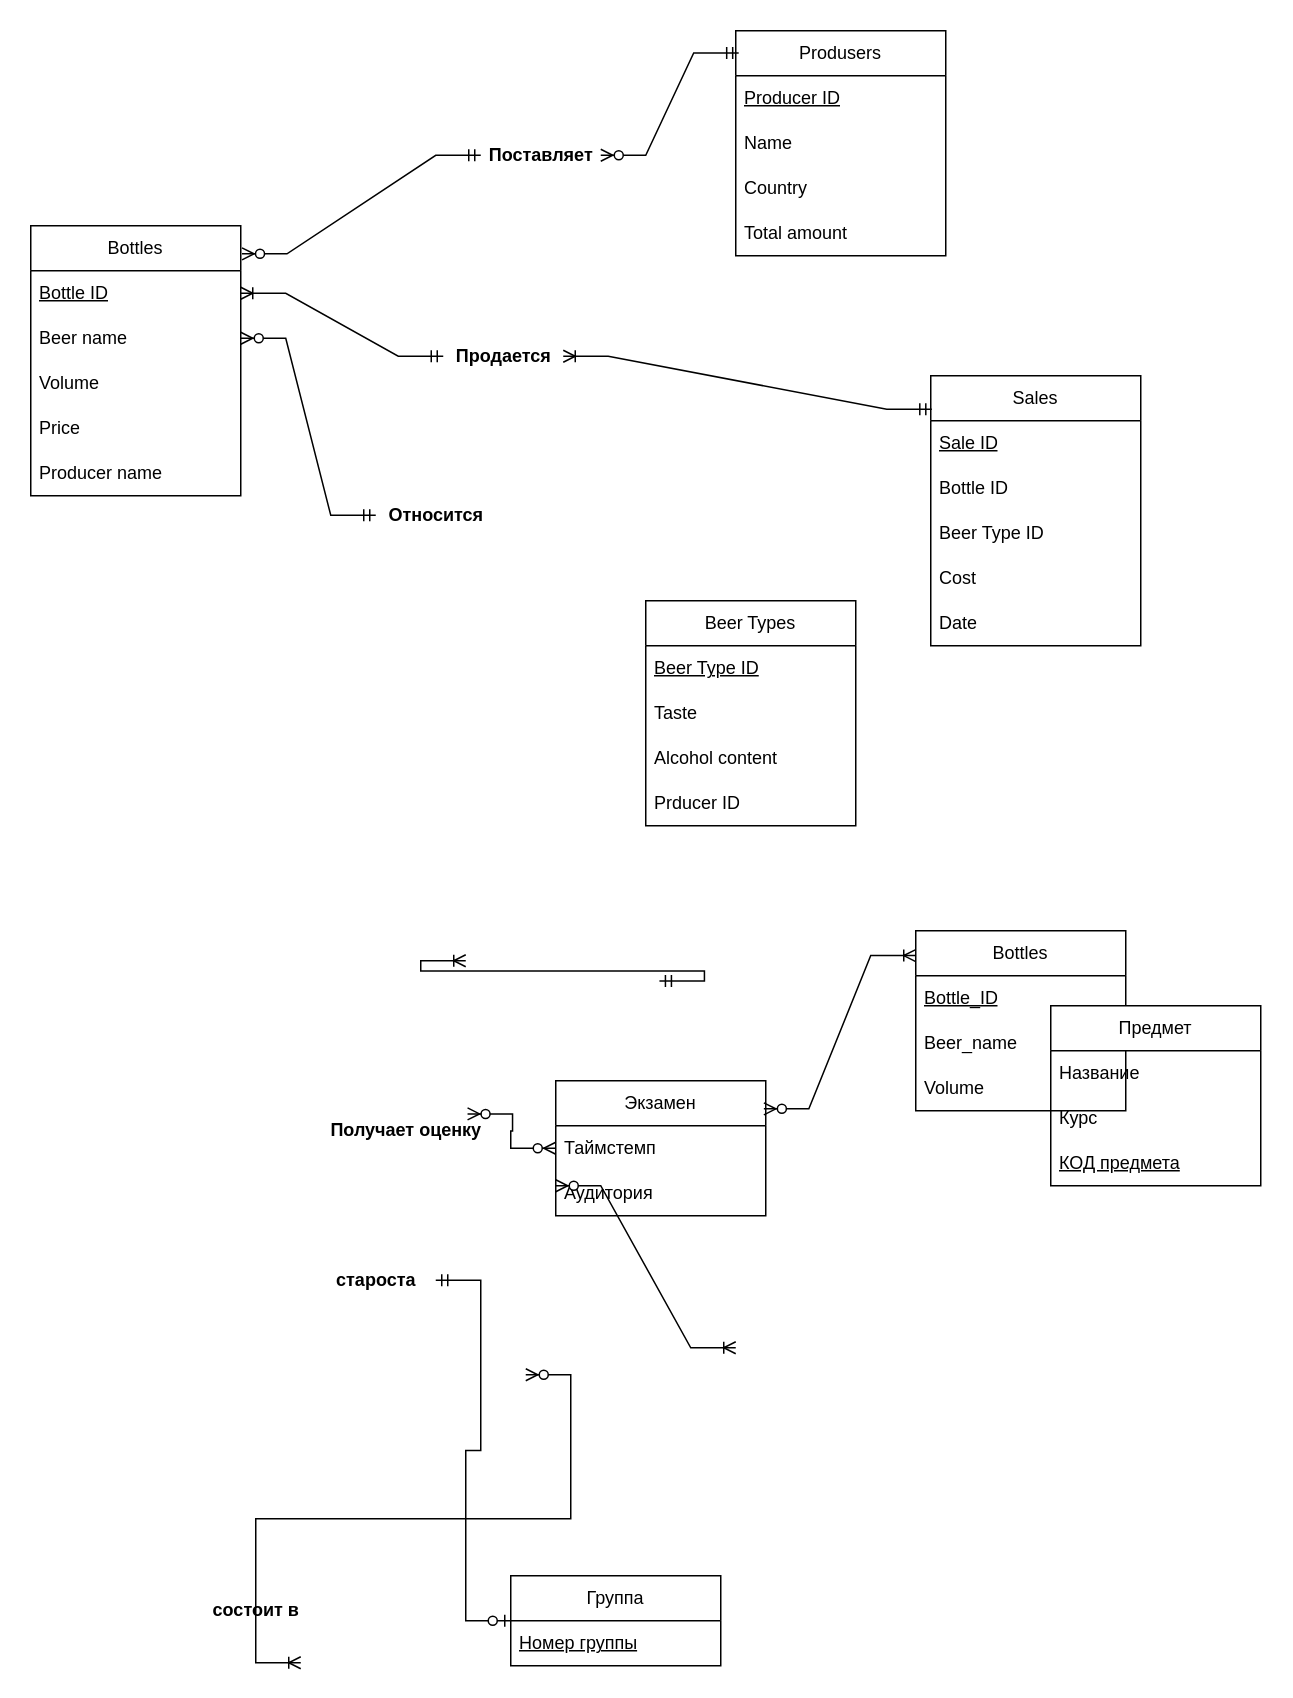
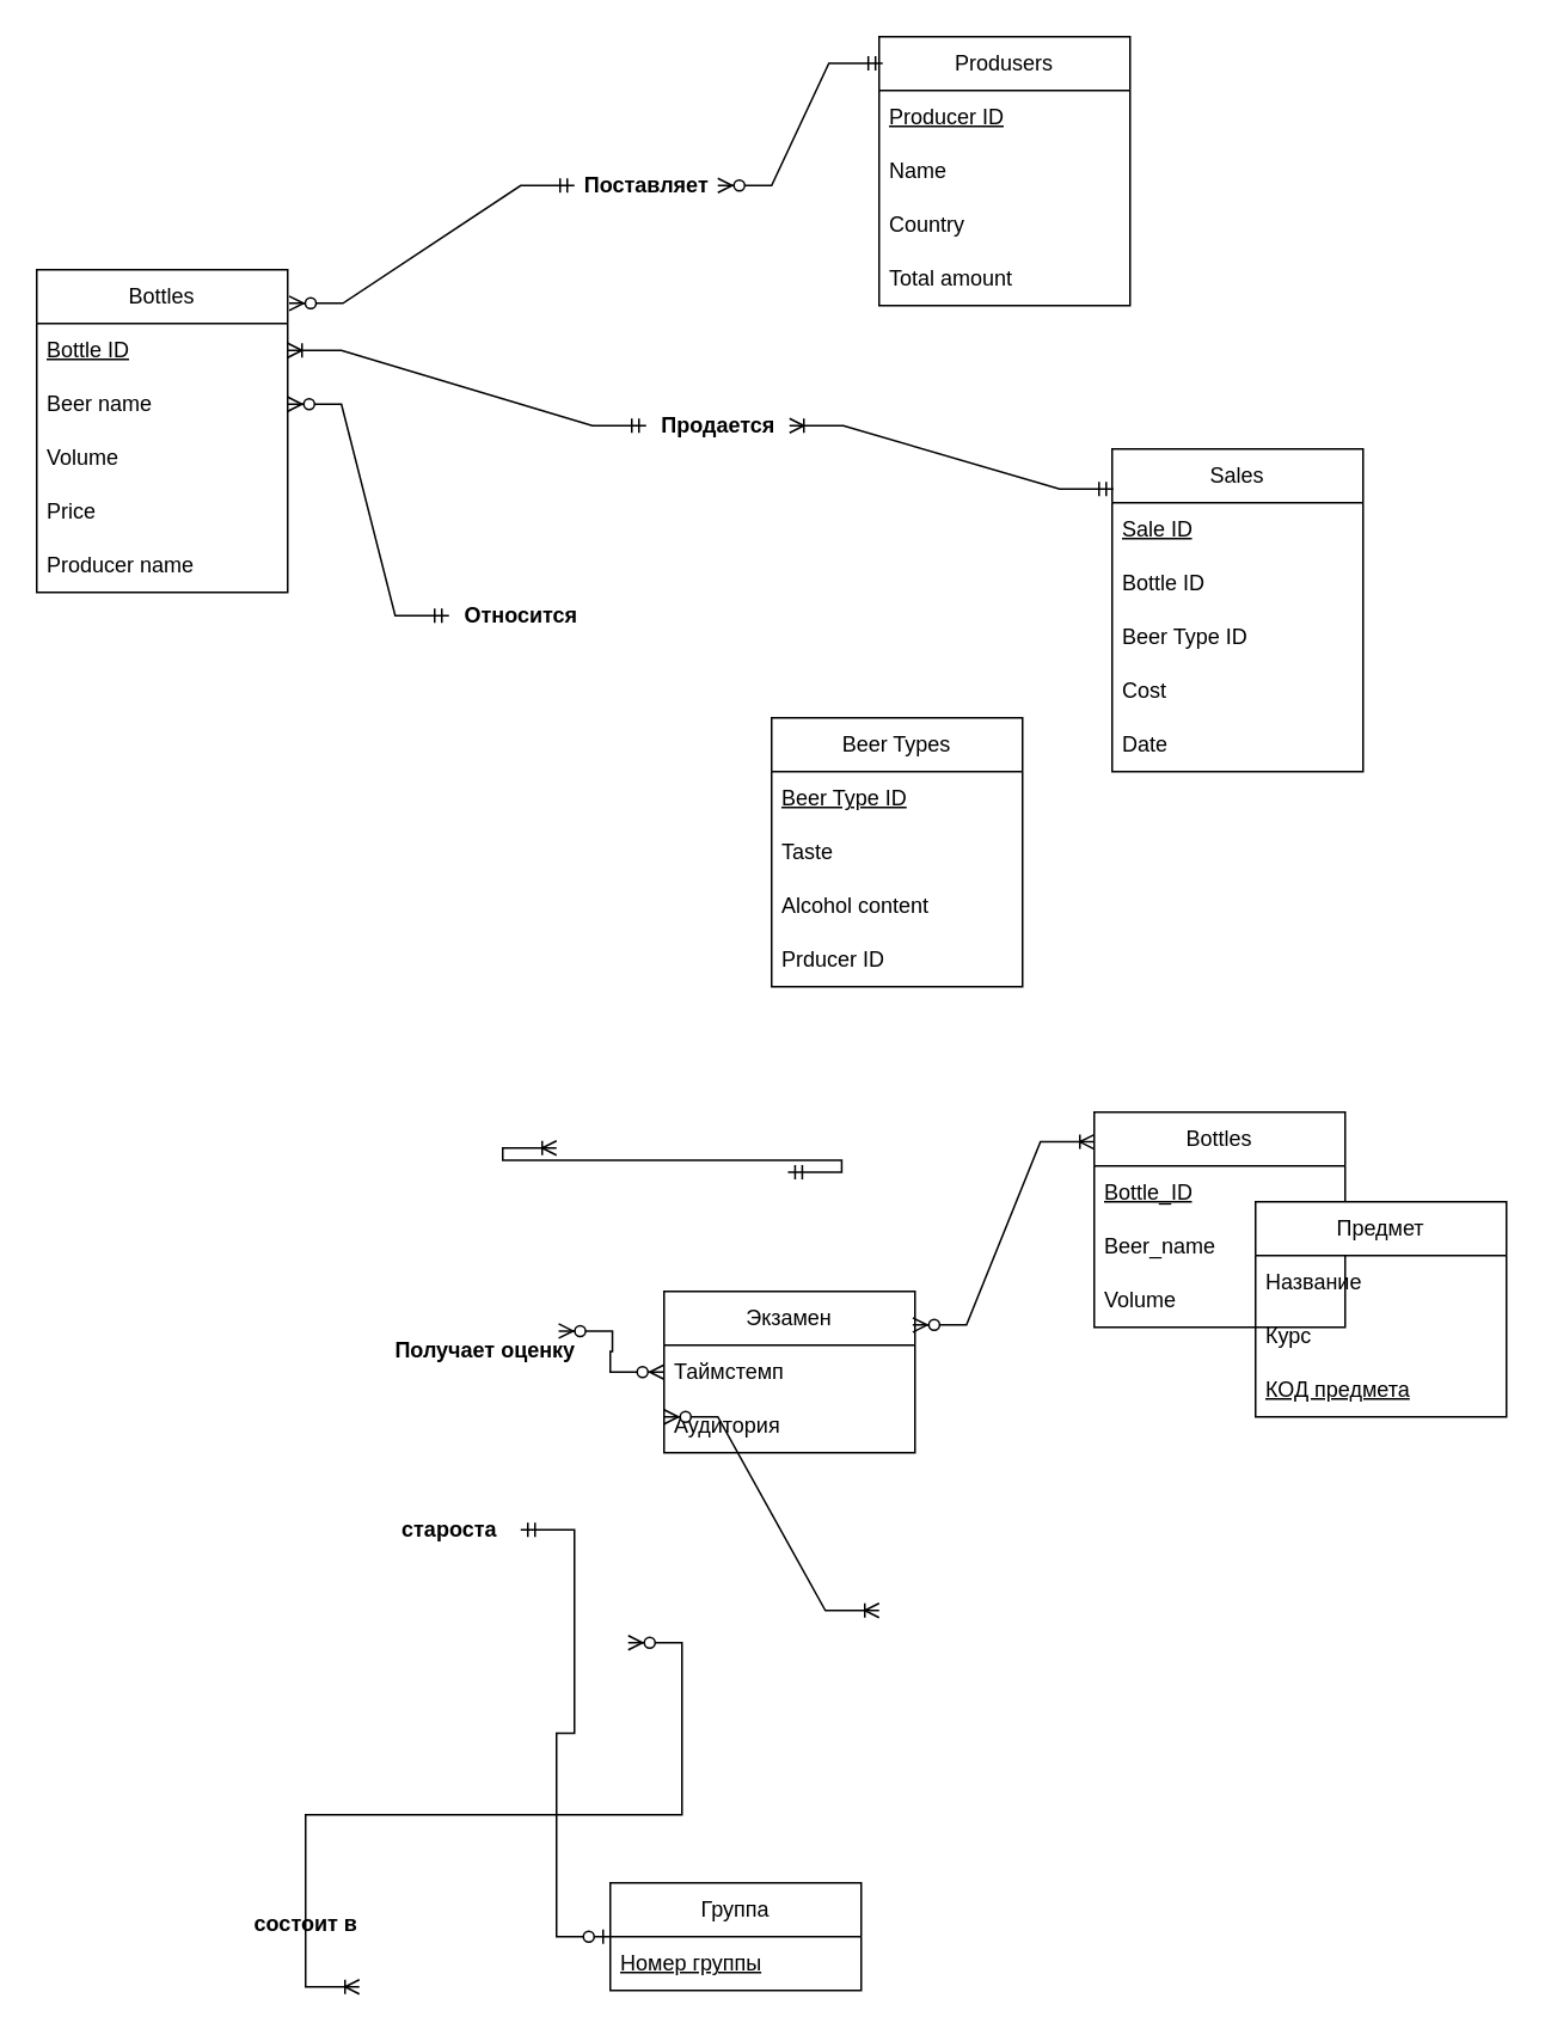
- <mxCell id="52" value="Продается" style="text;align=center;fontStyle=1;verticalAlign=middle;spacingLeft=3;spacingRight=3;strokeColor=none;rotatable=0;points=[[0,0.5],[1,0.5]];portConstraint=eastwest;html=1;" vertex="1" parent="1"><mxGeometry x="295" y="224" width="80" height="26" as="geometry" /></mxCell>
+ <mxCell id="52" value="Продается" style="text;align=center;fontStyle=1;verticalAlign=middle;spacingLeft=3;spacingRight=3;strokeColor=none;rotatable=0;points=[[0,0.5],[1,0.5]];portConstraint=eastwest;html=1;" vertex="1" parent="1"><mxGeometry x="360" y="224" width="80" height="26" as="geometry" /></mxCell>
